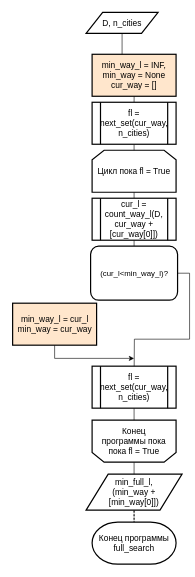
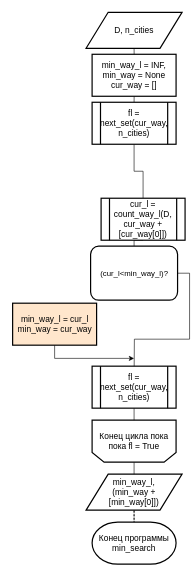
- <mxCell id="7" value="&lt;span style=&quot;font-size: 14px&quot;&gt;D, n_cities&lt;/span&gt;" style="shape=parallelogram;html=1;strokeWidth=2;perimeter=parallelogramPerimeter;whiteSpace=wrap;rounded=0;arcSize=12;size=0.23;fontSize=13;" parent="1" vertex="1"><mxGeometry x="143" y="20" width="120" height="35" as="geometry" /></mxCell>
+ <mxCell id="7" value="&lt;span style=&quot;font-size: 14px&quot;&gt;D, n_cities&lt;/span&gt;" style="shape=parallelogram;html=1;strokeWidth=2;perimeter=parallelogramPerimeter;whiteSpace=wrap;rounded=0;arcSize=12;size=0.23;fontSize=13;" parent="1" vertex="1"><mxGeometry x="143" y="20" width="160" height="60" as="geometry" /></mxCell>
- <mxCell id="8" value="min_way_l = INF,&lt;br&gt;min_way = None&lt;br&gt;cur_way = []" style="rounded=0;whiteSpace=wrap;html=1;strokeWidth=2;fontSize=14;fillColor=#ffe6cc;" parent="1" vertex="1"><mxGeometry x="153" y="90" width="140" height="70" as="geometry" /></mxCell>
+ <mxCell id="8" value="min_way_l = INF,&lt;br&gt;min_way = None&lt;br&gt;cur_way = []" style="rounded=0;whiteSpace=wrap;html=1;strokeWidth=2;fontSize=14;" parent="1" vertex="1"><mxGeometry x="153" y="90" width="140" height="70" as="geometry" /></mxCell>
- <mxCell id="15" value="&lt;span style=&quot;font-size: 14px&quot;&gt;Цикл пока fl = True&lt;/span&gt;" style="shape=loopLimit;whiteSpace=wrap;html=1;strokeWidth=2;" parent="1" vertex="1"><mxGeometry x="153" y="250" width="140" height="70" as="geometry" /></mxCell>
- <mxCell id="19" value="cur_l = count_way_l(D, cur_way + [cur_way[0]])" style="shape=process;whiteSpace=wrap;html=1;backgroundOutline=1;strokeWidth=2;fontSize=14;" vertex="1" parent="1"><mxGeometry x="153" y="330" width="140" height="70" as="geometry" /></mxCell>
+ <mxCell id="19" value="cur_l = count_way_l(D, cur_way + [cur_way[0]])" style="shape=process;whiteSpace=wrap;html=1;backgroundOutline=1;strokeWidth=2;fontSize=14;" vertex="1" parent="1"><mxGeometry x="168" y="330" width="140" height="70" as="geometry" /></mxCell>
- <mxCell id="20" value="&lt;span style=&quot;font-size: 14px&quot;&gt;Конец программы&amp;nbsp;&lt;/span&gt;&lt;span style=&quot;font-size: 14px&quot;&gt;пока &lt;br&gt;&lt;/span&gt;&lt;span style=&quot;font-size: 14px&quot;&gt;пока&amp;nbsp;&lt;/span&gt;&lt;span style=&quot;font-size: 14px&quot;&gt;fl = True&lt;/span&gt;&lt;span style=&quot;font-size: 14px&quot;&gt;&lt;br&gt;&lt;/span&gt;" style="shape=loopLimit;whiteSpace=wrap;html=1;strokeWidth=2;direction=west;" vertex="1" parent="1"><mxGeometry x="153" y="700" width="140" height="70" as="geometry" /></mxCell>
+ <mxCell id="20" value="&lt;span style=&quot;font-size: 14px&quot;&gt;Конец цикла&amp;nbsp;&lt;/span&gt;&lt;span style=&quot;font-size: 14px&quot;&gt;пока &lt;br&gt;&lt;/span&gt;&lt;span style=&quot;font-size: 14px&quot;&gt;пока&amp;nbsp;&lt;/span&gt;&lt;span style=&quot;font-size: 14px&quot;&gt;fl = True&lt;/span&gt;&lt;span style=&quot;font-size: 14px&quot;&gt;&lt;br&gt;&lt;/span&gt;" style="shape=loopLimit;whiteSpace=wrap;html=1;strokeWidth=2;direction=west;" vertex="1" parent="1"><mxGeometry x="153" y="700" width="140" height="70" as="geometry" /></mxCell>
- <mxCell id="14" value="&lt;span style=&quot;font-size: 14px&quot;&gt;min_full_l,&lt;br&gt;(min_way + [min_way[0]])&lt;br&gt;&lt;/span&gt;" style="shape=parallelogram;html=1;strokeWidth=2;perimeter=parallelogramPerimeter;whiteSpace=wrap;rounded=0;arcSize=12;size=0.23;fontSize=13;" parent="1" vertex="1"><mxGeometry x="143" y="790" width="160" height="60" as="geometry" /></mxCell>
+ <mxCell id="14" value="&lt;span style=&quot;font-size: 14px&quot;&gt;min_way_l,&lt;br&gt;(min_way + [min_way[0]])&lt;br&gt;&lt;/span&gt;" style="shape=parallelogram;html=1;strokeWidth=2;perimeter=parallelogramPerimeter;whiteSpace=wrap;rounded=0;arcSize=12;size=0.23;fontSize=13;" parent="1" vertex="1"><mxGeometry x="143" y="790" width="160" height="60" as="geometry" /></mxCell>
- <mxCell id="5" value="Конец программы full_search" style="strokeWidth=2;html=1;shape=mxgraph.flowchart.terminator;whiteSpace=wrap;fontSize=14;" parent="1" vertex="1"><mxGeometry x="153" y="870" width="140" height="70" as="geometry" /></mxCell>
+ <mxCell id="5" value="Конец программы min_search" style="strokeWidth=2;html=1;shape=mxgraph.flowchart.terminator;whiteSpace=wrap;fontSize=14;" parent="1" vertex="1"><mxGeometry x="153" y="870" width="140" height="70" as="geometry" /></mxCell>
